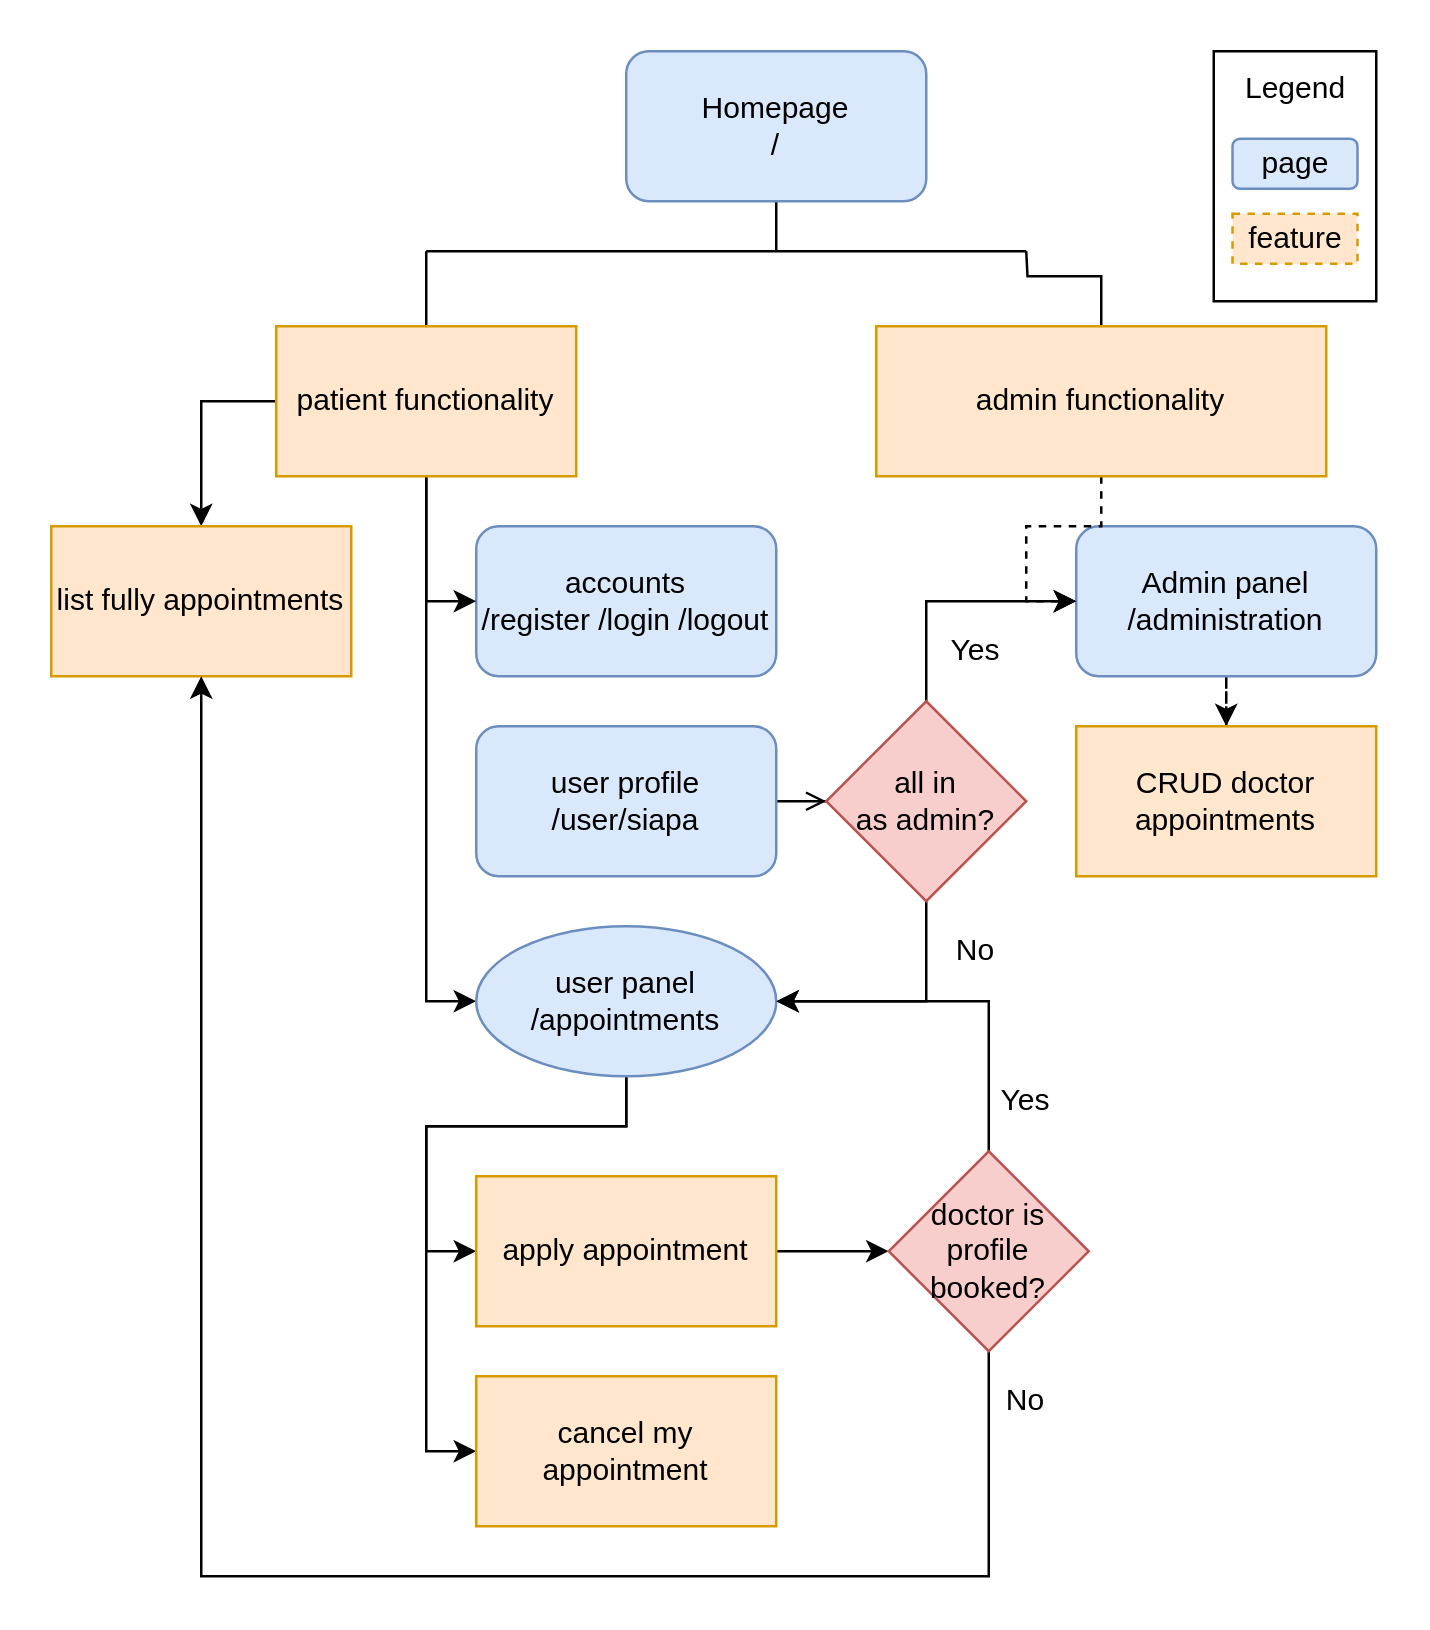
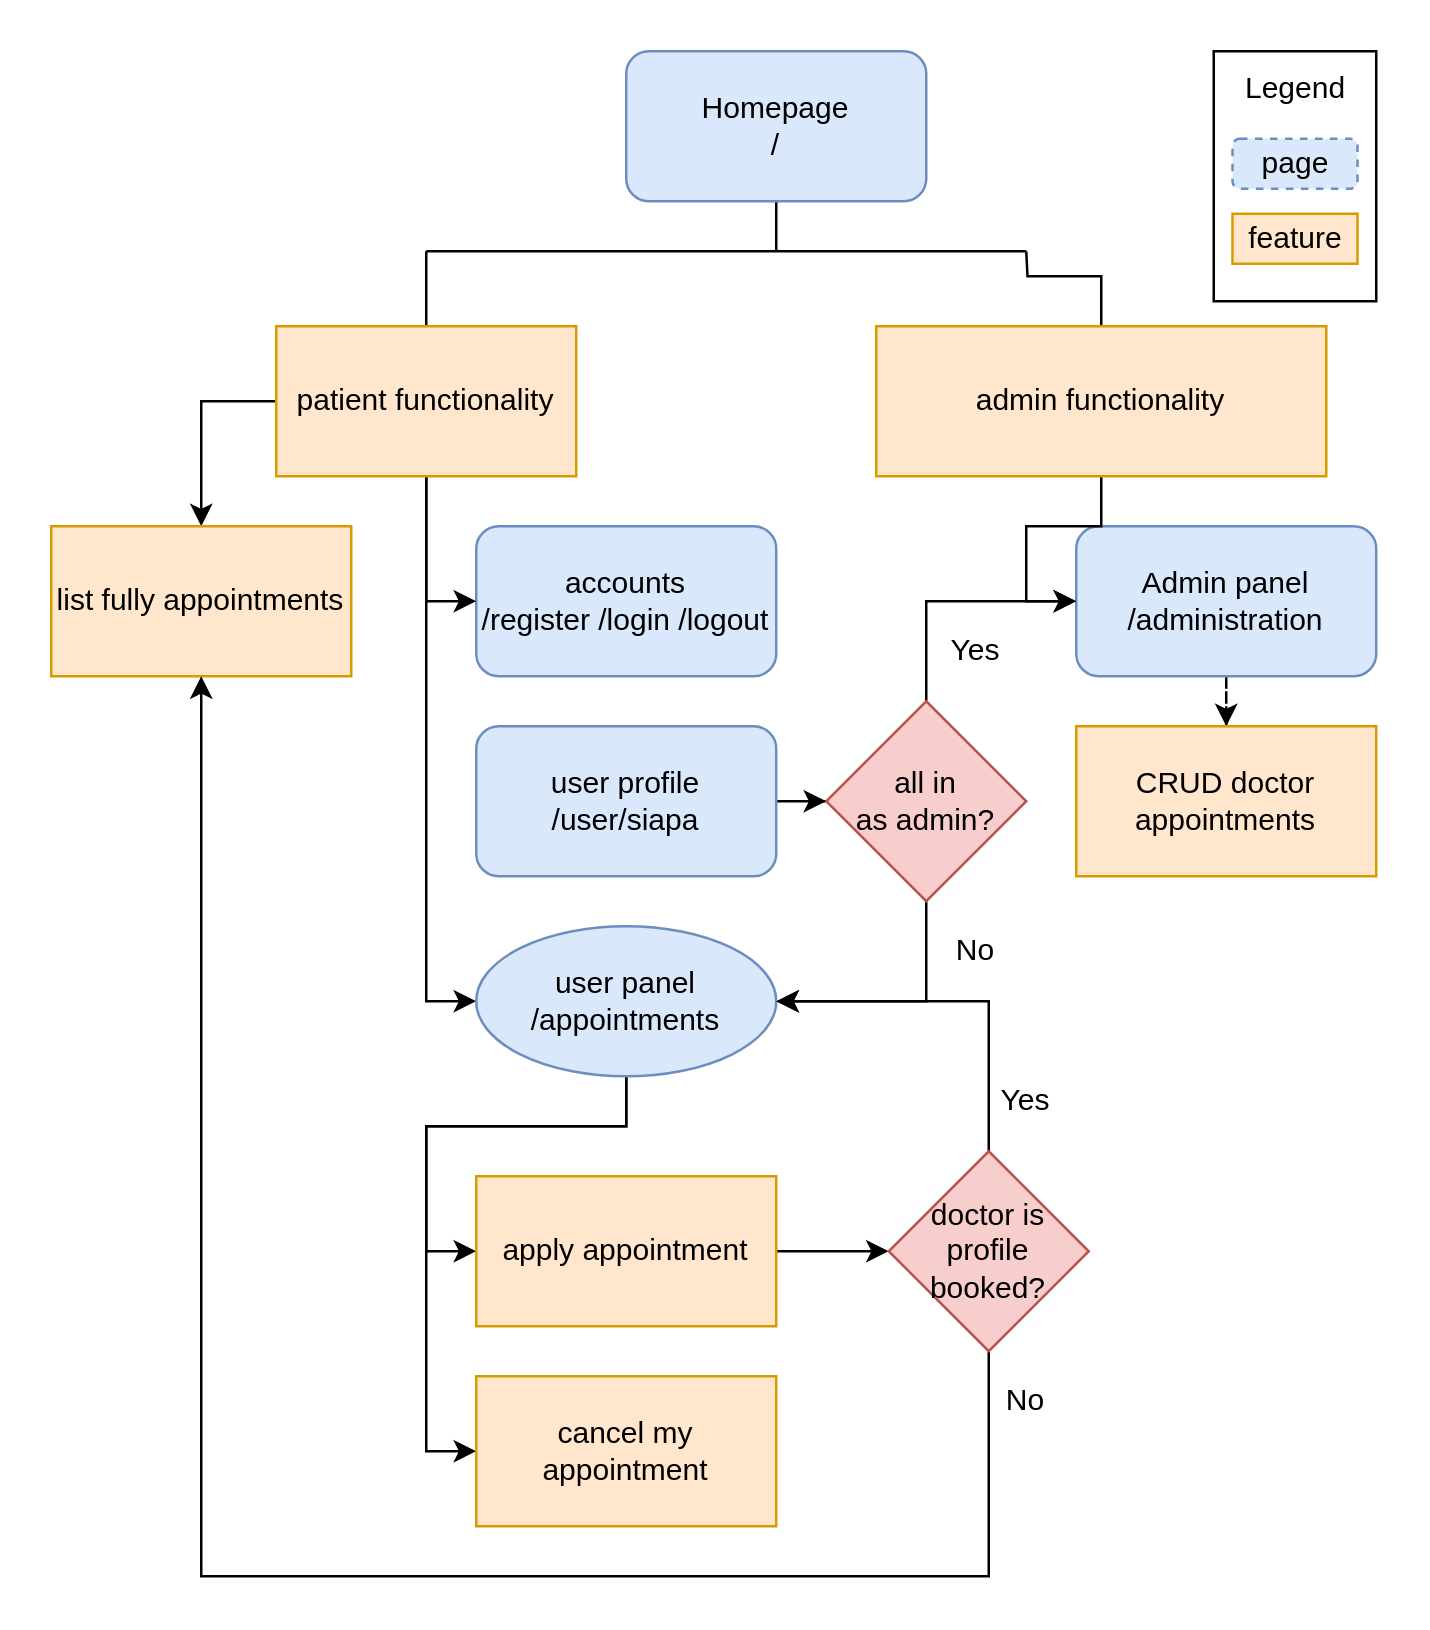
- <mxCell id="38" value="&lt;div&gt;page&lt;/div&gt;" style="rounded=1;whiteSpace=wrap;html=1;fillColor=#dae8fc;strokeColor=#6c8ebf;" parent="1" vertex="1"><mxGeometry x="492.5" y="55" width="50" height="20" as="geometry" /></mxCell>
+ <mxCell id="38" value="&lt;div&gt;page&lt;/div&gt;" style="rounded=1;whiteSpace=wrap;html=1;fillColor=#dae8fc;strokeColor=#6c8ebf;dashed=1;" parent="1" vertex="1"><mxGeometry x="492.5" y="55" width="50" height="20" as="geometry" /></mxCell>
- <mxCell id="37" value="feature" style="rounded=0;whiteSpace=wrap;html=1;fillColor=#ffe6cc;strokeColor=#d79b00;dashed=1;" parent="1" vertex="1"><mxGeometry x="492.5" y="85" width="50" height="20" as="geometry" /></mxCell>
+ <mxCell id="37" value="feature" style="rounded=0;whiteSpace=wrap;html=1;fillColor=#ffe6cc;strokeColor=#d79b00;" parent="1" vertex="1"><mxGeometry x="492.5" y="85" width="50" height="20" as="geometry" /></mxCell>
- <mxCell id="15" style="edgeStyle=orthogonalEdgeStyle;rounded=0;orthogonalLoop=1;jettySize=auto;html=1;entryX=0;entryY=0.5;entryDx=0;entryDy=0;dashed=1;" parent="1" source="17" target="6" edge="1"><mxGeometry relative="1" as="geometry" /></mxCell>
+ <mxCell id="15" style="edgeStyle=orthogonalEdgeStyle;rounded=0;orthogonalLoop=1;jettySize=auto;html=1;entryX=0;entryY=0.5;entryDx=0;entryDy=0;" parent="1" source="17" target="6" edge="1"><mxGeometry relative="1" as="geometry" /></mxCell>
- <mxCell id="12" style="edgeStyle=orthogonalEdgeStyle;rounded=0;orthogonalLoop=1;jettySize=auto;html=1;endArrow=open;" parent="1" source="13" target="31" edge="1"><mxGeometry relative="1" as="geometry" /></mxCell>
+ <mxCell id="12" style="edgeStyle=orthogonalEdgeStyle;rounded=0;orthogonalLoop=1;jettySize=auto;html=1;" parent="1" source="13" target="31" edge="1"><mxGeometry relative="1" as="geometry" /></mxCell>
